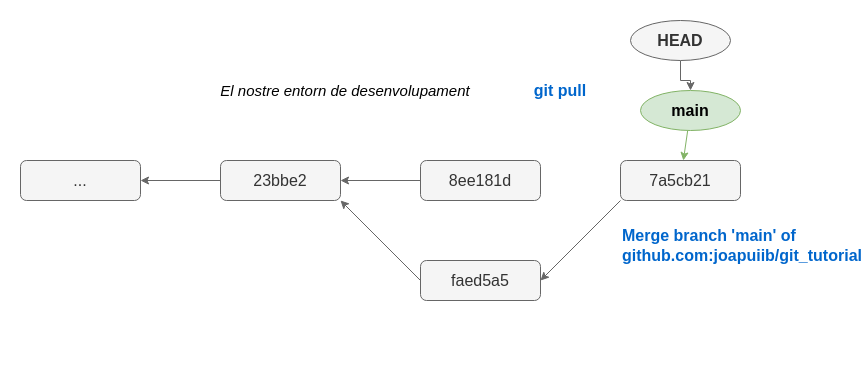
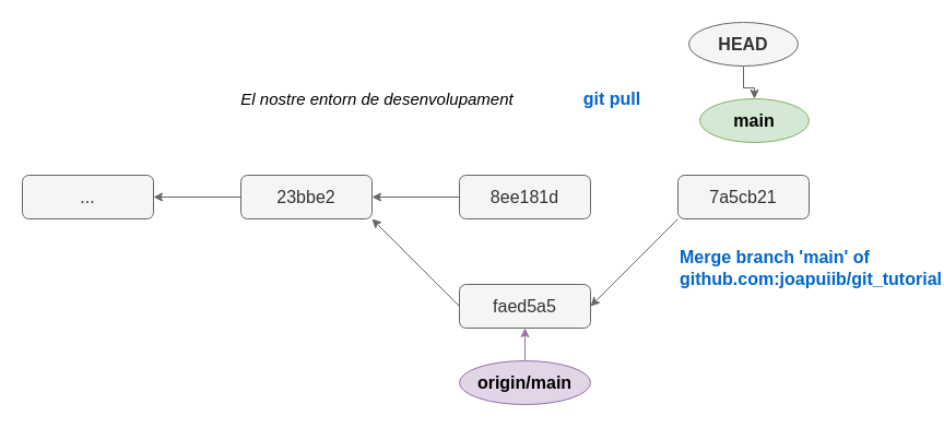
- <mxCell id="2" style="rounded=0;orthogonalLoop=1;jettySize=auto;html=1;fillColor=#d5e8d4;strokeColor=#82b366;" parent="1" source="3" target="16" edge="1"><mxGeometry relative="1" as="geometry"><mxPoint x="-320" y="130" as="sourcePoint" /></mxGeometry></mxCell>
+ <mxCell id="6" style="rounded=0;orthogonalLoop=1;jettySize=auto;html=1;fillColor=#e1d5e7;strokeColor=#9673a6;" parent="1" source="7" target="12" edge="1"><mxGeometry relative="1" as="geometry" /></mxCell>
+ <mxCell id="7" value="origin/main" style="ellipse;whiteSpace=wrap;html=1;fillColor=#e1d5e7;strokeColor=#9673a6;fontSize=16;fontStyle=1" parent="1" vertex="1"><mxGeometry x="420" y="330" width="120" height="40" as="geometry" /></mxCell>
